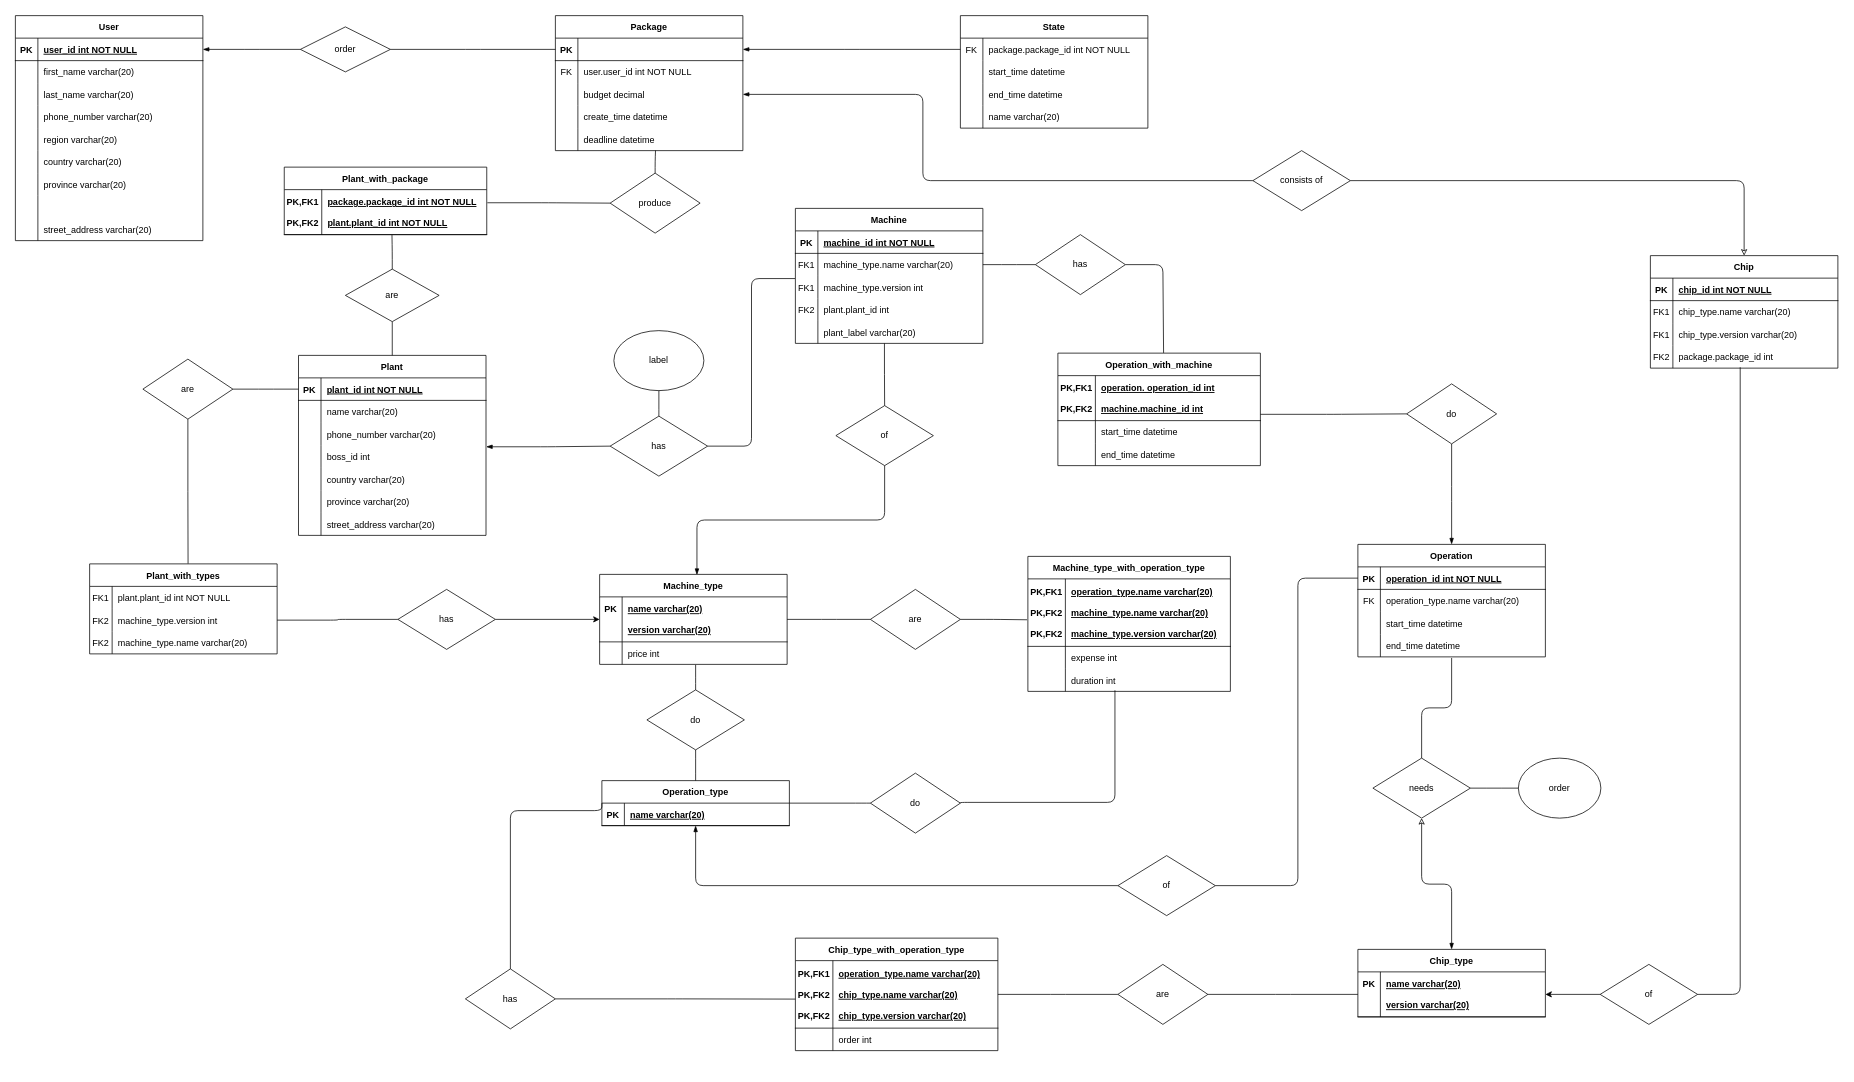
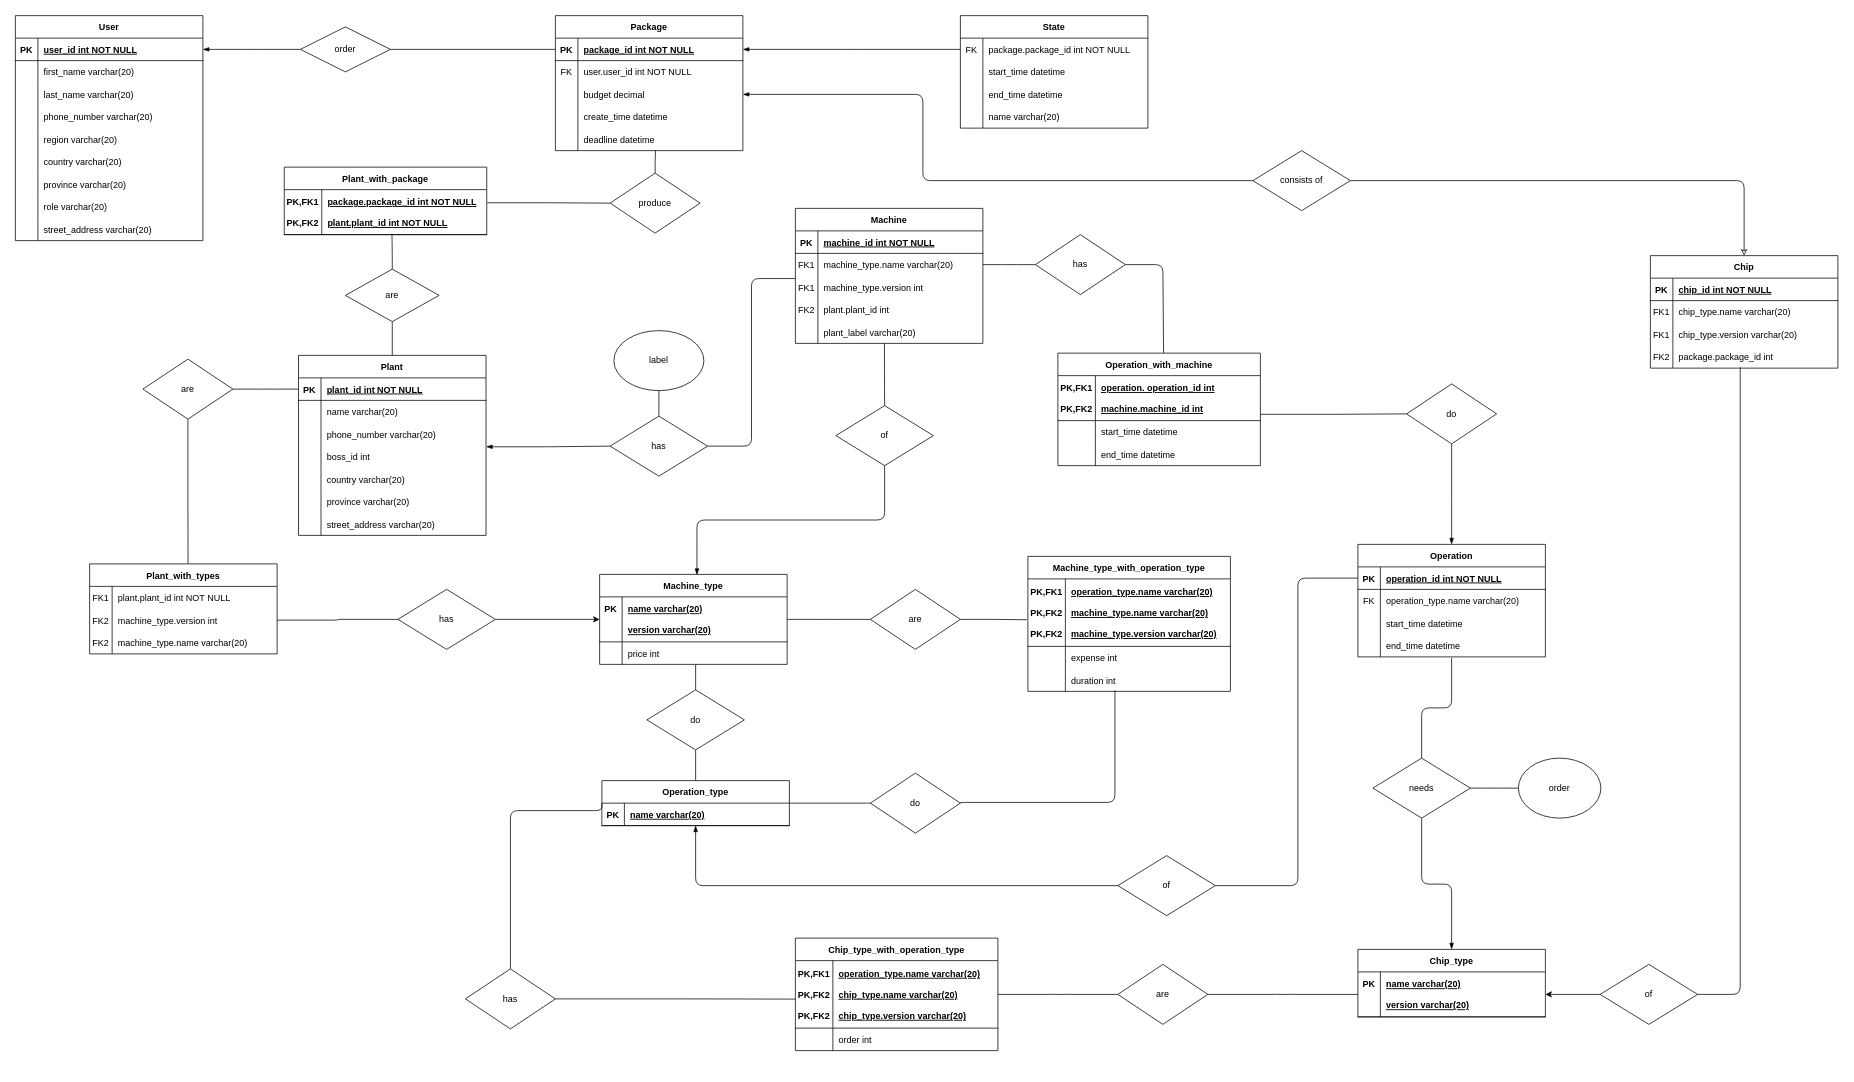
+ <mxCell id="6" value="package_id int NOT NULL " style="shape=partialRectangle;overflow=hidden;connectable=0;fillColor=none;top=0;left=0;bottom=0;right=0;align=left;spacingLeft=6;fontStyle=5;" parent="4" vertex="1"><mxGeometry x="30" width="220" height="30" as="geometry"><mxRectangle width="220" height="30" as="alternateBounds" /></mxGeometry></mxCell>
+ <mxCell id="56" value="role varchar(20)" style="shape=partialRectangle;overflow=hidden;connectable=0;fillColor=none;top=0;left=0;bottom=0;right=0;align=left;spacingLeft=6;" parent="54" vertex="1"><mxGeometry x="30" width="220" height="30" as="geometry"><mxRectangle width="220" height="30" as="alternateBounds" /></mxGeometry></mxCell>
- <mxCell id="208" value="" style="edgeStyle=elbowEdgeStyle;orthogonalLoop=1;jettySize=auto;html=1;rounded=1;startArrow=blockThin;startFill=1;endArrow=classic;endFill=0;entryX=0.5;entryY=1;entryDx=0;entryDy=0;elbow=vertical;exitX=0.5;exitY=0;exitDx=0;exitDy=0;" parent="1" source="119" target="204" edge="1"><mxGeometry width="80" relative="1" as="geometry"><mxPoint x="1440" y="1160" as="sourcePoint" /><mxPoint x="1520" y="1160" as="targetPoint" /></mxGeometry></mxCell>
+ <mxCell id="208" value="" style="edgeStyle=elbowEdgeStyle;orthogonalLoop=1;jettySize=auto;html=1;rounded=1;startArrow=blockThin;startFill=1;endArrow=none;endFill=0;entryX=0.5;entryY=1;entryDx=0;entryDy=0;elbow=vertical;exitX=0.5;exitY=0;exitDx=0;exitDy=0;" parent="1" source="119" target="204" edge="1"><mxGeometry width="80" relative="1" as="geometry"><mxPoint x="1440" y="1160" as="sourcePoint" /><mxPoint x="1520" y="1160" as="targetPoint" /></mxGeometry></mxCell>
